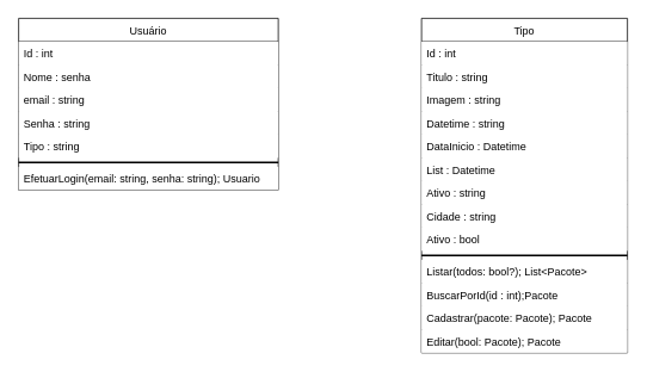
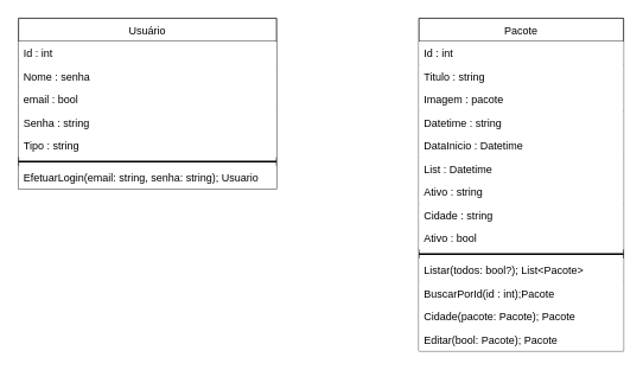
- <mxCell id="10" value="Tipo" style="swimlane;fontStyle=0;childLayout=stackLayout;horizontal=1;startSize=26;fillColor=#ffffff;horizontalStack=0;resizeParent=1;resizeParentMax=0;resizeLast=0;collapsible=1;marginBottom=0;" vertex="1" parent="1"><mxGeometry x="470" y="20" width="230" height="374" as="geometry" /></mxCell>
+ <mxCell id="10" value="Pacote" style="swimlane;fontStyle=0;childLayout=stackLayout;horizontal=1;startSize=26;fillColor=#ffffff;horizontalStack=0;resizeParent=1;resizeParentMax=0;resizeLast=0;collapsible=1;marginBottom=0;" vertex="1" parent="1"><mxGeometry x="470" y="20" width="230" height="374" as="geometry" /></mxCell>
- <mxCell id="5" value="email : string" style="text;strokeColor=none;fillColor=#ffffff;align=left;verticalAlign=top;spacingLeft=4;spacingRight=4;overflow=hidden;rotatable=0;points=[[0,0.5],[1,0.5]];portConstraint=eastwest;" vertex="1" parent="2"><mxGeometry y="78" width="290" height="26" as="geometry" /></mxCell>
+ <mxCell id="5" value="email : bool" style="text;strokeColor=none;fillColor=#ffffff;align=left;verticalAlign=top;spacingLeft=4;spacingRight=4;overflow=hidden;rotatable=0;points=[[0,0.5],[1,0.5]];portConstraint=eastwest;" vertex="1" parent="2"><mxGeometry y="78" width="290" height="26" as="geometry" /></mxCell>
- <mxCell id="13" value="Imagem : string" style="text;strokeColor=none;fillColor=#ffffff;align=left;verticalAlign=top;spacingLeft=4;spacingRight=4;overflow=hidden;rotatable=0;points=[[0,0.5],[1,0.5]];portConstraint=eastwest;" vertex="1" parent="10"><mxGeometry y="78" width="230" height="26" as="geometry" /></mxCell>
+ <mxCell id="13" value="Imagem : pacote" style="text;strokeColor=none;fillColor=#ffffff;align=left;verticalAlign=top;spacingLeft=4;spacingRight=4;overflow=hidden;rotatable=0;points=[[0,0.5],[1,0.5]];portConstraint=eastwest;" vertex="1" parent="10"><mxGeometry y="78" width="230" height="26" as="geometry" /></mxCell>
- <mxCell id="23" value="Cadastrar(pacote: Pacote); Pacote" style="text;strokeColor=none;fillColor=#ffffff;align=left;verticalAlign=top;spacingLeft=4;spacingRight=4;overflow=hidden;rotatable=0;points=[[0,0.5],[1,0.5]];portConstraint=eastwest;" vertex="1" parent="10"><mxGeometry y="322" width="230" height="26" as="geometry" /></mxCell>
+ <mxCell id="23" value="Cidade(pacote: Pacote); Pacote" style="text;strokeColor=none;fillColor=#ffffff;align=left;verticalAlign=top;spacingLeft=4;spacingRight=4;overflow=hidden;rotatable=0;points=[[0,0.5],[1,0.5]];portConstraint=eastwest;" vertex="1" parent="10"><mxGeometry y="322" width="230" height="26" as="geometry" /></mxCell>
